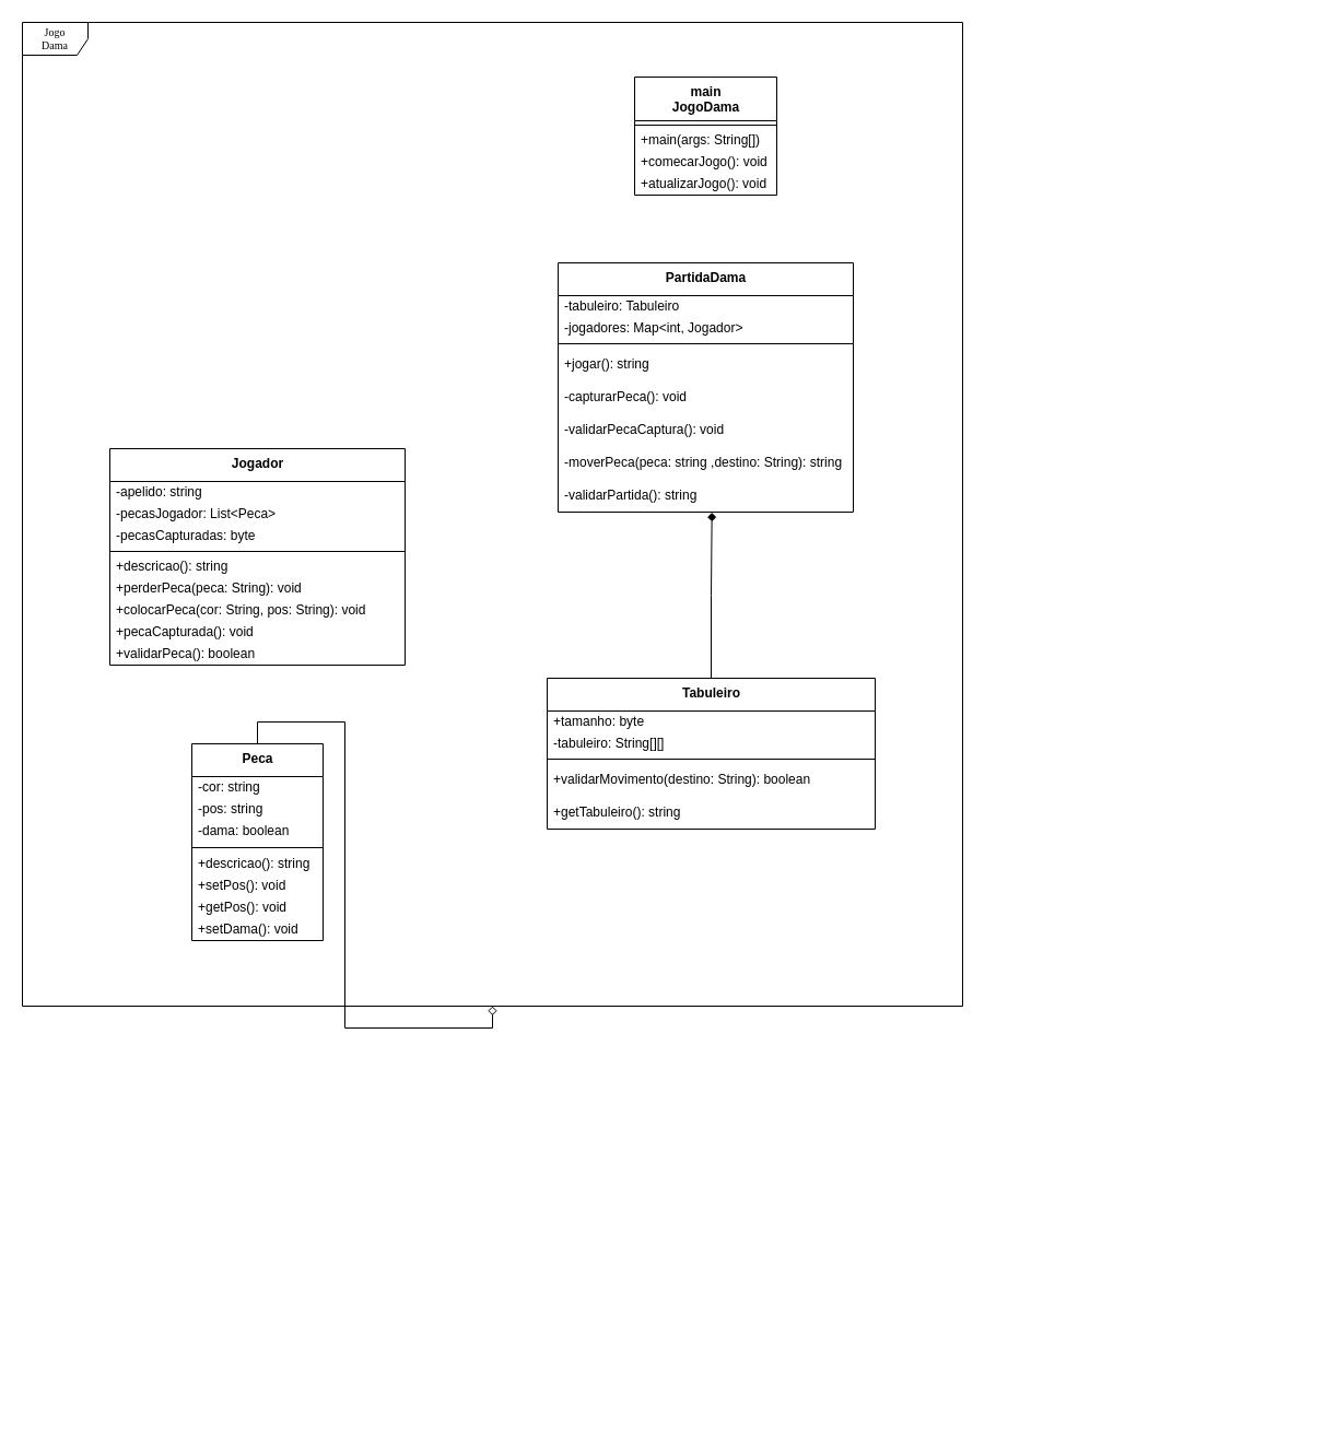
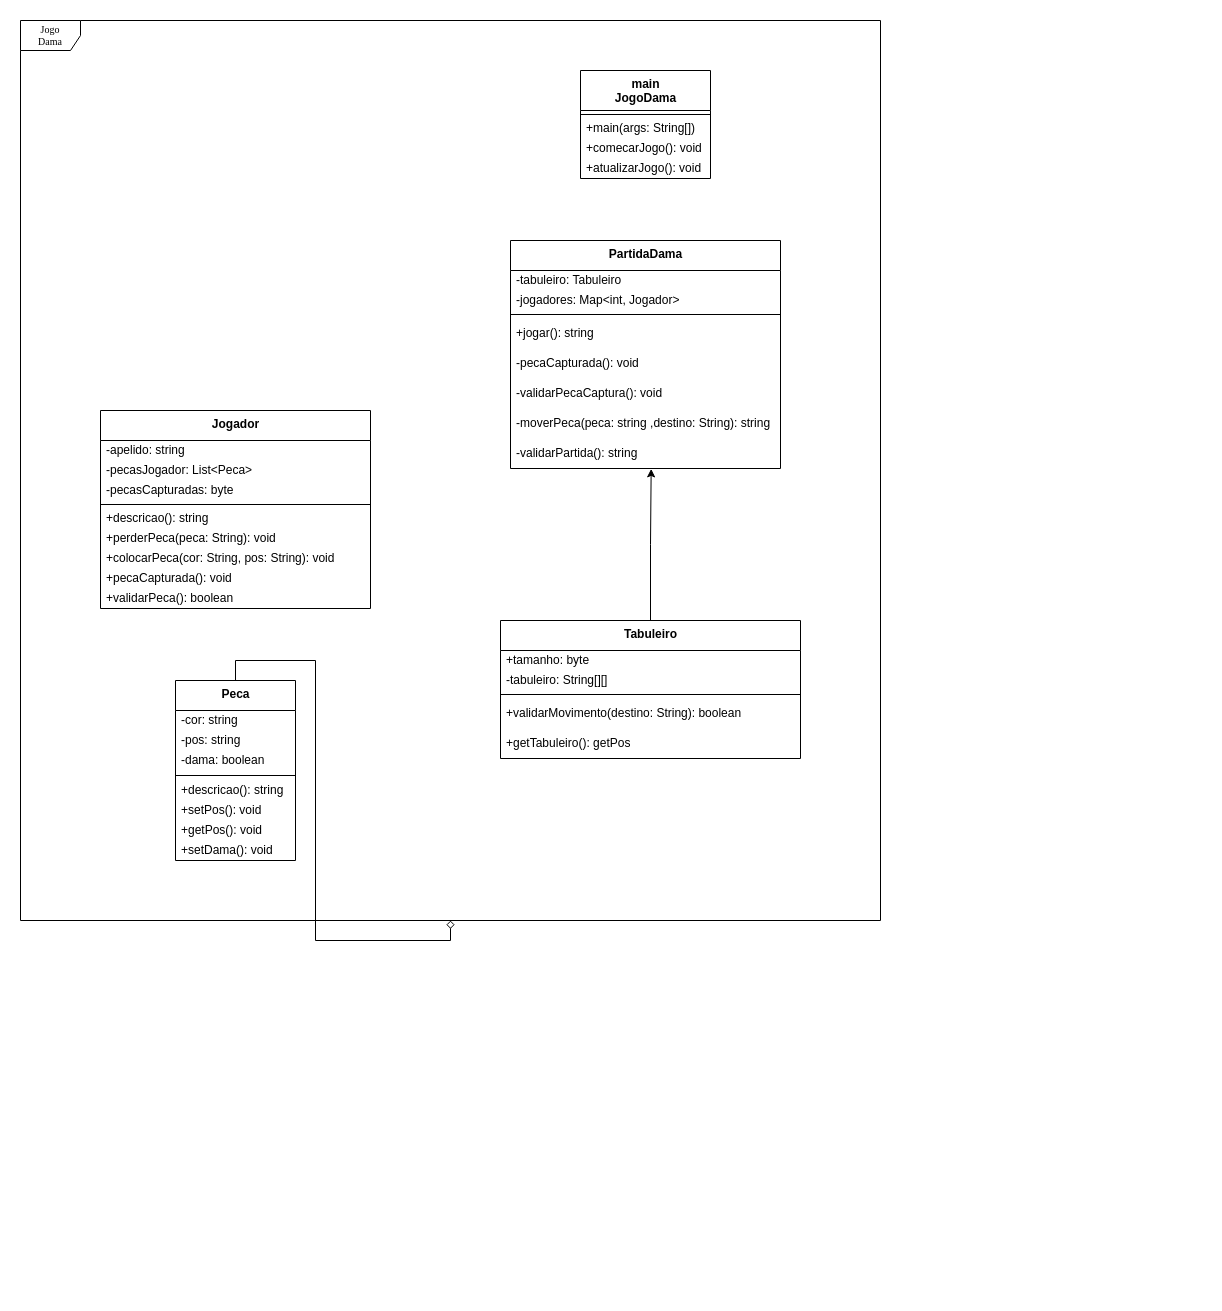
- <mxCell id="55" value="-capturarPeca(): void" style="text;html=1;strokeColor=none;fillColor=none;align=left;verticalAlign=middle;spacingLeft=4;spacingRight=4;overflow=hidden;rotatable=0;points=[[0,0.5],[1,0.5]];portConstraint=eastwest;" parent="50" vertex="1"><mxGeometry y="108" width="270" height="30" as="geometry" /></mxCell>
+ <mxCell id="55" value="-pecaCapturada(): void" style="text;html=1;strokeColor=none;fillColor=none;align=left;verticalAlign=middle;spacingLeft=4;spacingRight=4;overflow=hidden;rotatable=0;points=[[0,0.5],[1,0.5]];portConstraint=eastwest;" parent="50" vertex="1"><mxGeometry y="108" width="270" height="30" as="geometry" /></mxCell>
- <mxCell id="38" style="edgeStyle=orthogonalEdgeStyle;rounded=0;orthogonalLoop=1;jettySize=auto;html=1;entryX=0.521;entryY=1.013;entryDx=0;entryDy=0;entryPerimeter=0;endArrow=diamond;" edge="1" parent="1" source="39" target="59"><mxGeometry relative="1" as="geometry" /></mxCell>
+ <mxCell id="38" style="edgeStyle=orthogonalEdgeStyle;rounded=0;orthogonalLoop=1;jettySize=auto;html=1;entryX=0.521;entryY=1.013;entryDx=0;entryDy=0;entryPerimeter=0;" edge="1" parent="1" source="39" target="59"><mxGeometry relative="1" as="geometry" /></mxCell>
- <mxCell id="44" value="+getTabuleiro(): string" style="text;html=1;strokeColor=none;fillColor=none;align=left;verticalAlign=middle;spacingLeft=4;spacingRight=4;overflow=hidden;rotatable=0;points=[[0,0.5],[1,0.5]];portConstraint=eastwest;" parent="39" vertex="1"><mxGeometry y="108" width="300" height="30" as="geometry" /></mxCell>
+ <mxCell id="44" value="+getTabuleiro(): getPos" style="text;html=1;strokeColor=none;fillColor=none;align=left;verticalAlign=middle;spacingLeft=4;spacingRight=4;overflow=hidden;rotatable=0;points=[[0,0.5],[1,0.5]];portConstraint=eastwest;" parent="39" vertex="1"><mxGeometry y="108" width="300" height="30" as="geometry" /></mxCell>
